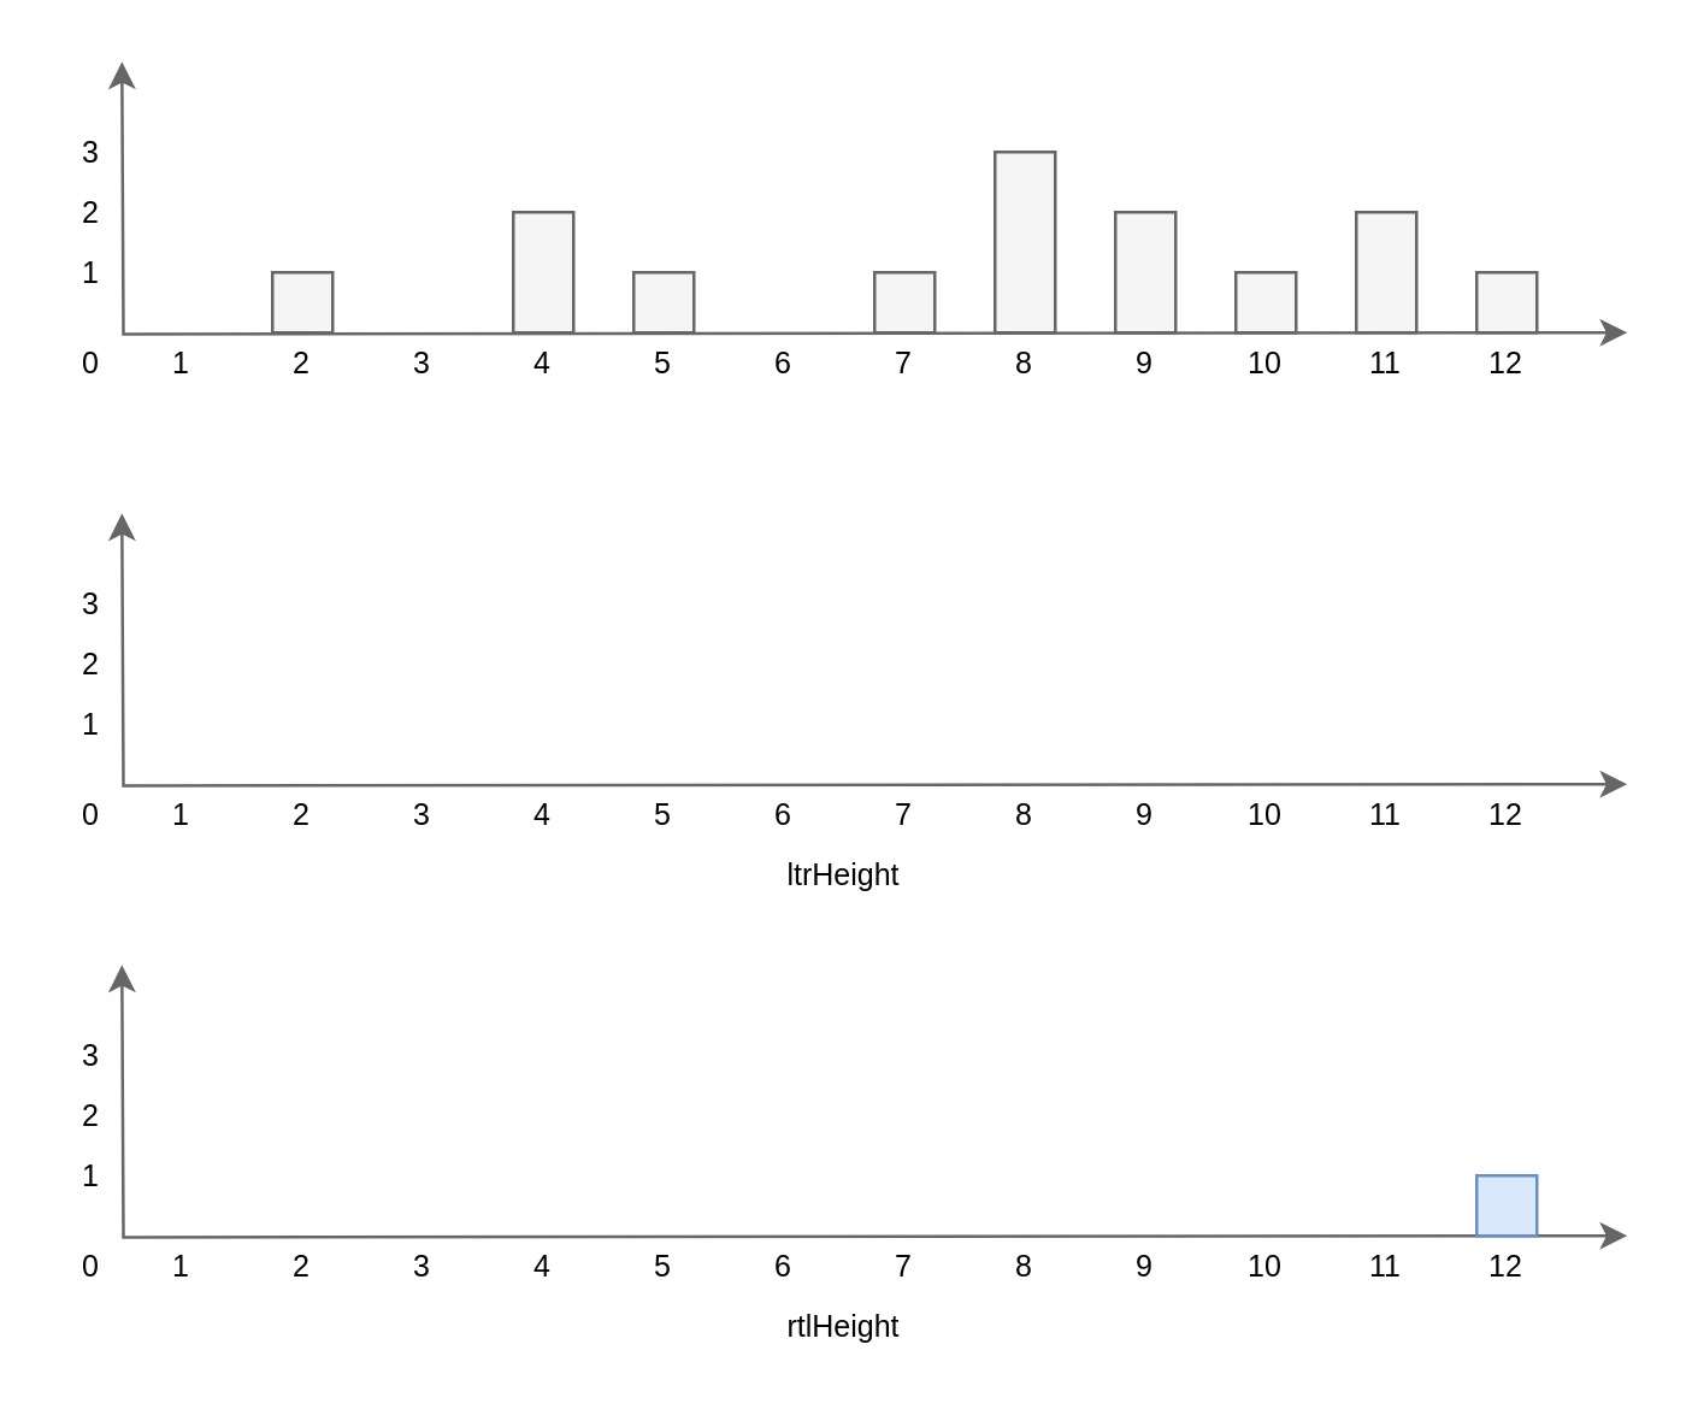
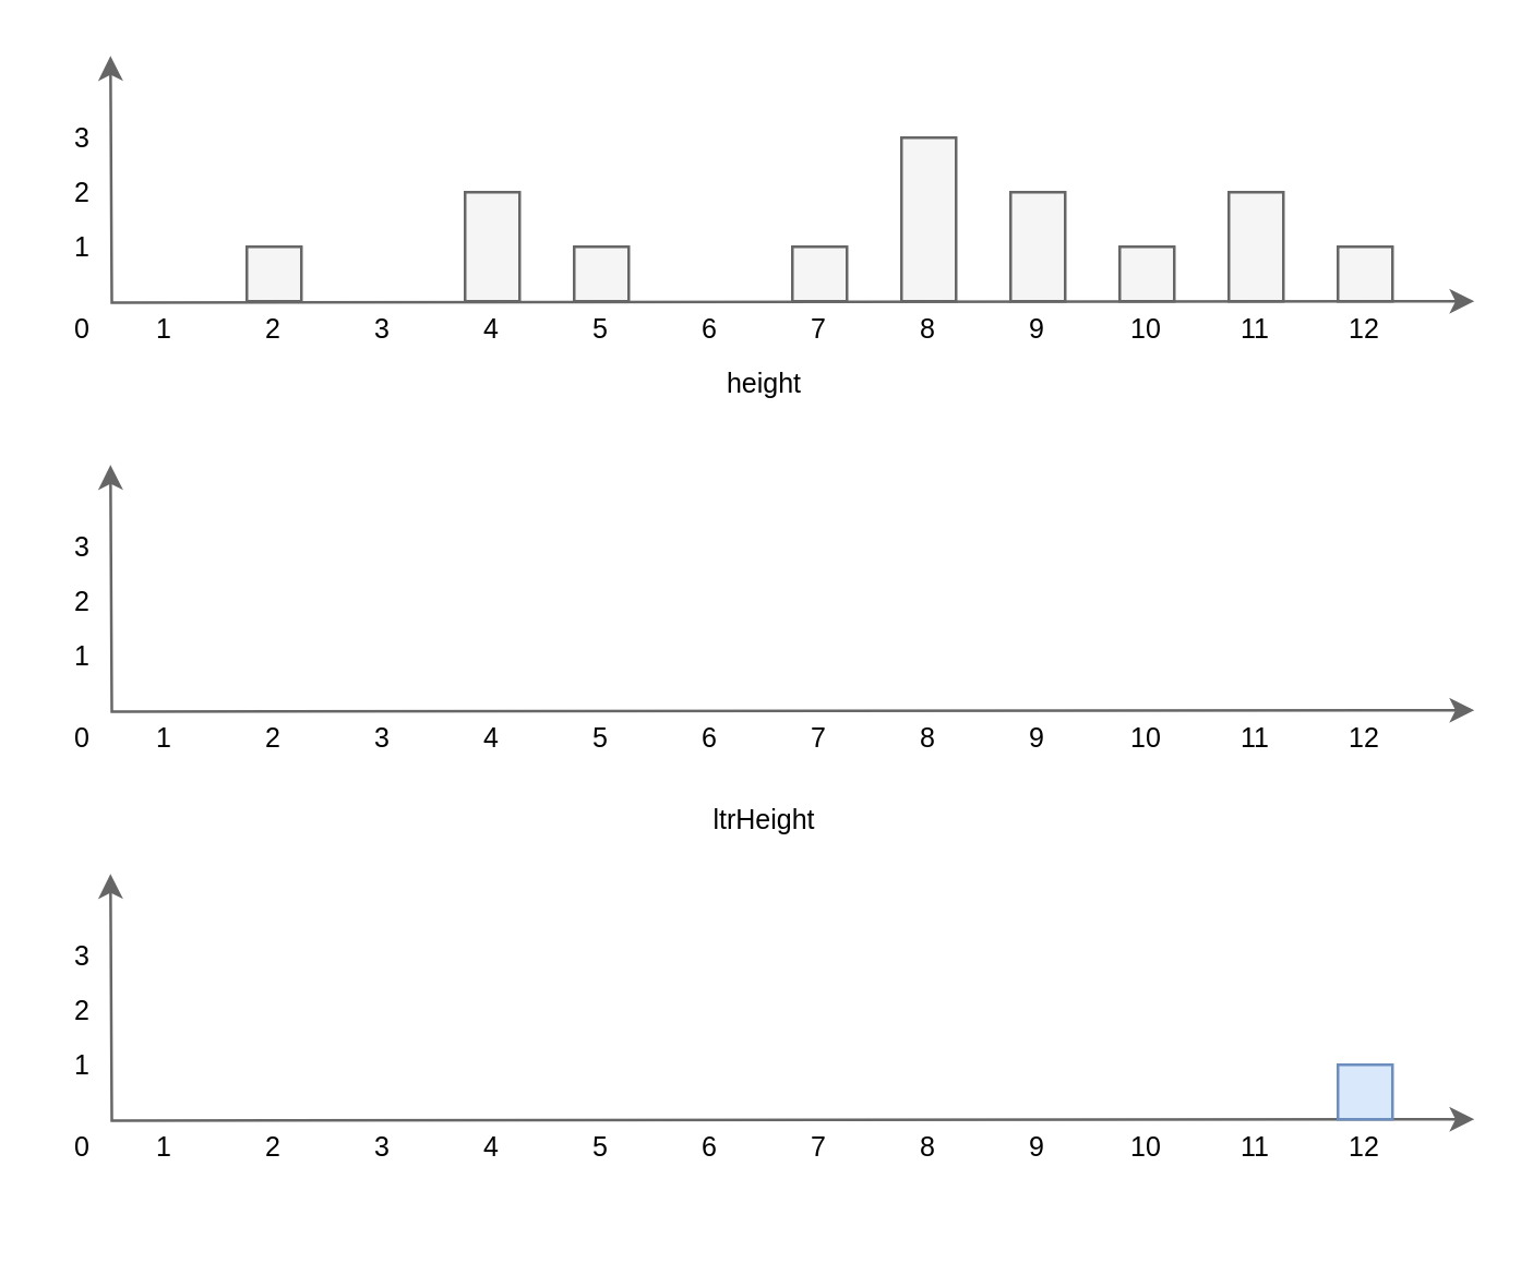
+ <mxCell id="28" value="height" style="text;html=1;align=center;verticalAlign=middle;whiteSpace=wrap;rounded=0;fontSize=10;" vertex="1" parent="1"><mxGeometry x="20" y="130" width="520" height="20" as="geometry" /></mxCell>
- <mxCell id="46" value="ltrHeight" style="text;html=1;align=center;verticalAlign=middle;whiteSpace=wrap;rounded=0;fontSize=10;" vertex="1" parent="1"><mxGeometry x="20" y="280" width="520" height="20" as="geometry" /></mxCell>
+ <mxCell id="46" value="ltrHeight" style="text;html=1;align=center;verticalAlign=middle;whiteSpace=wrap;rounded=0;fontSize=10;" vertex="1" parent="1"><mxGeometry x="20" y="290" width="520" height="20" as="geometry" /></mxCell>
- <mxCell id="65" value="rtlHeight" style="text;html=1;align=center;verticalAlign=middle;whiteSpace=wrap;rounded=0;fontSize=10;" vertex="1" parent="1"><mxGeometry x="20" y="430" width="520" height="20" as="geometry" /></mxCell>
